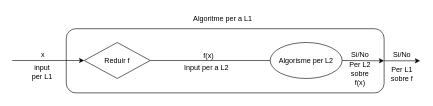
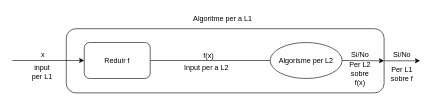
- <mxCell id="5" value="Reduir f" style="rhombus;whiteSpace=wrap;html=1;" vertex="1" parent="1"><mxGeometry x="140" y="70" width="110" height="60" as="geometry" /></mxCell>
+ <mxCell id="5" value="Reduir f" style="rounded=1;whiteSpace=wrap;html=1;" vertex="1" parent="1"><mxGeometry x="140" y="70" width="110" height="60" as="geometry" /></mxCell>
